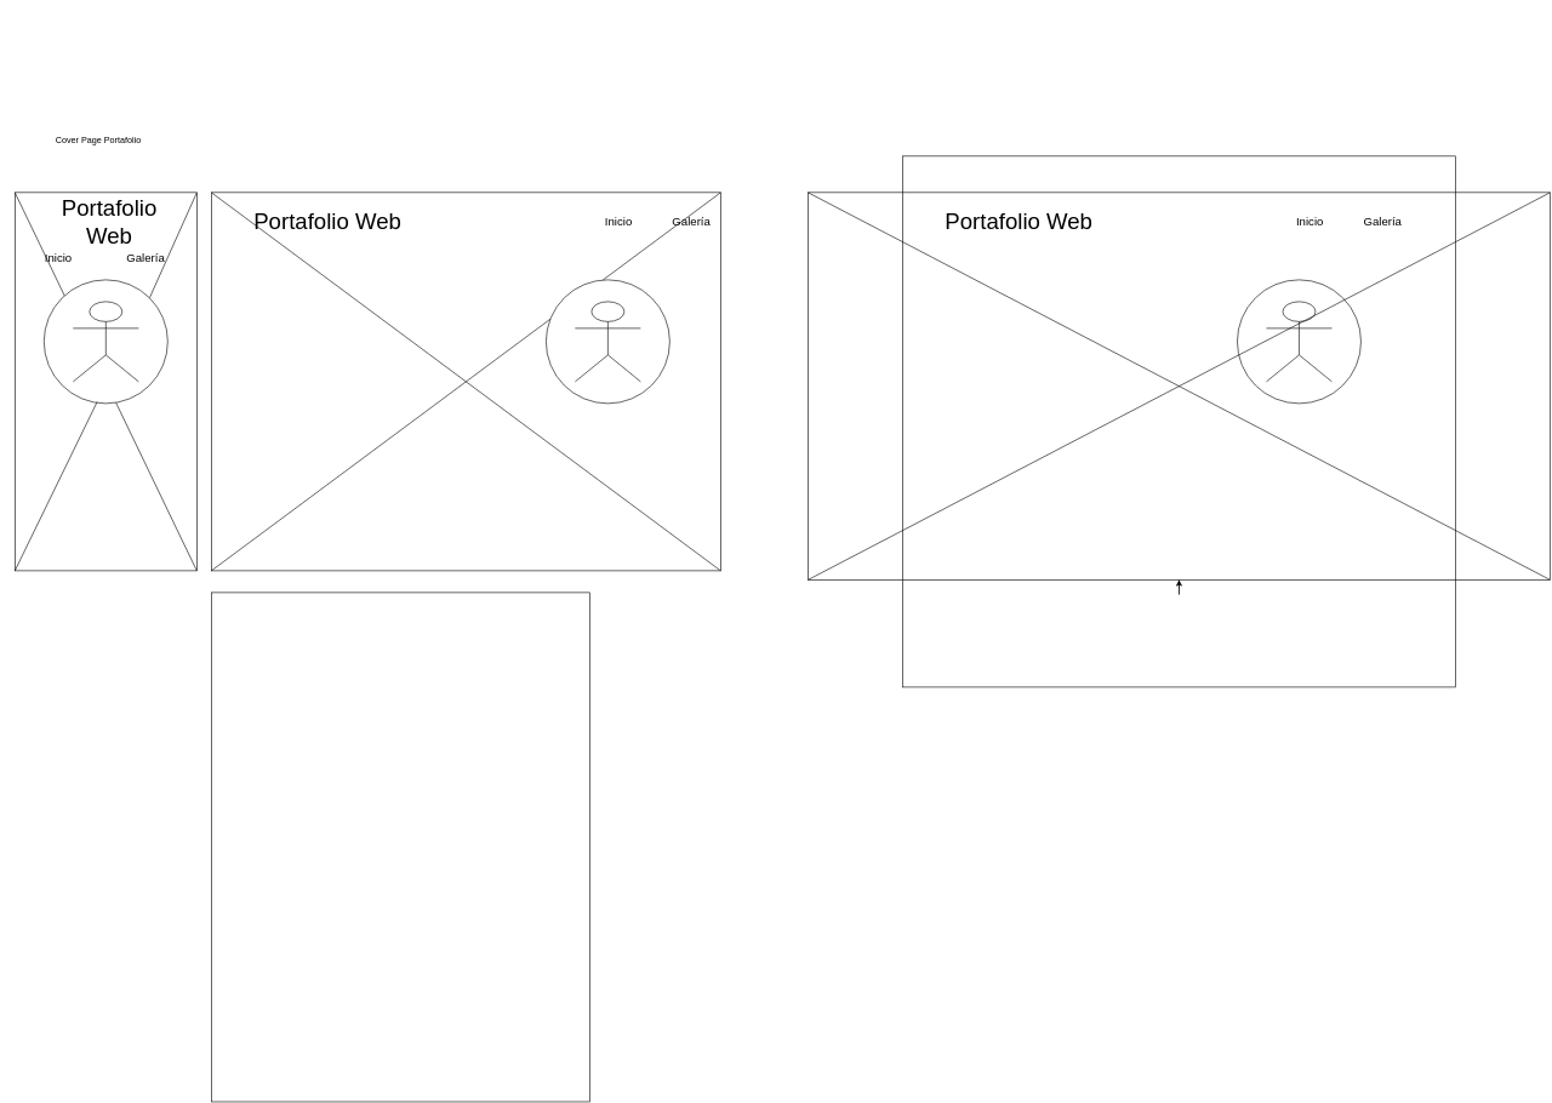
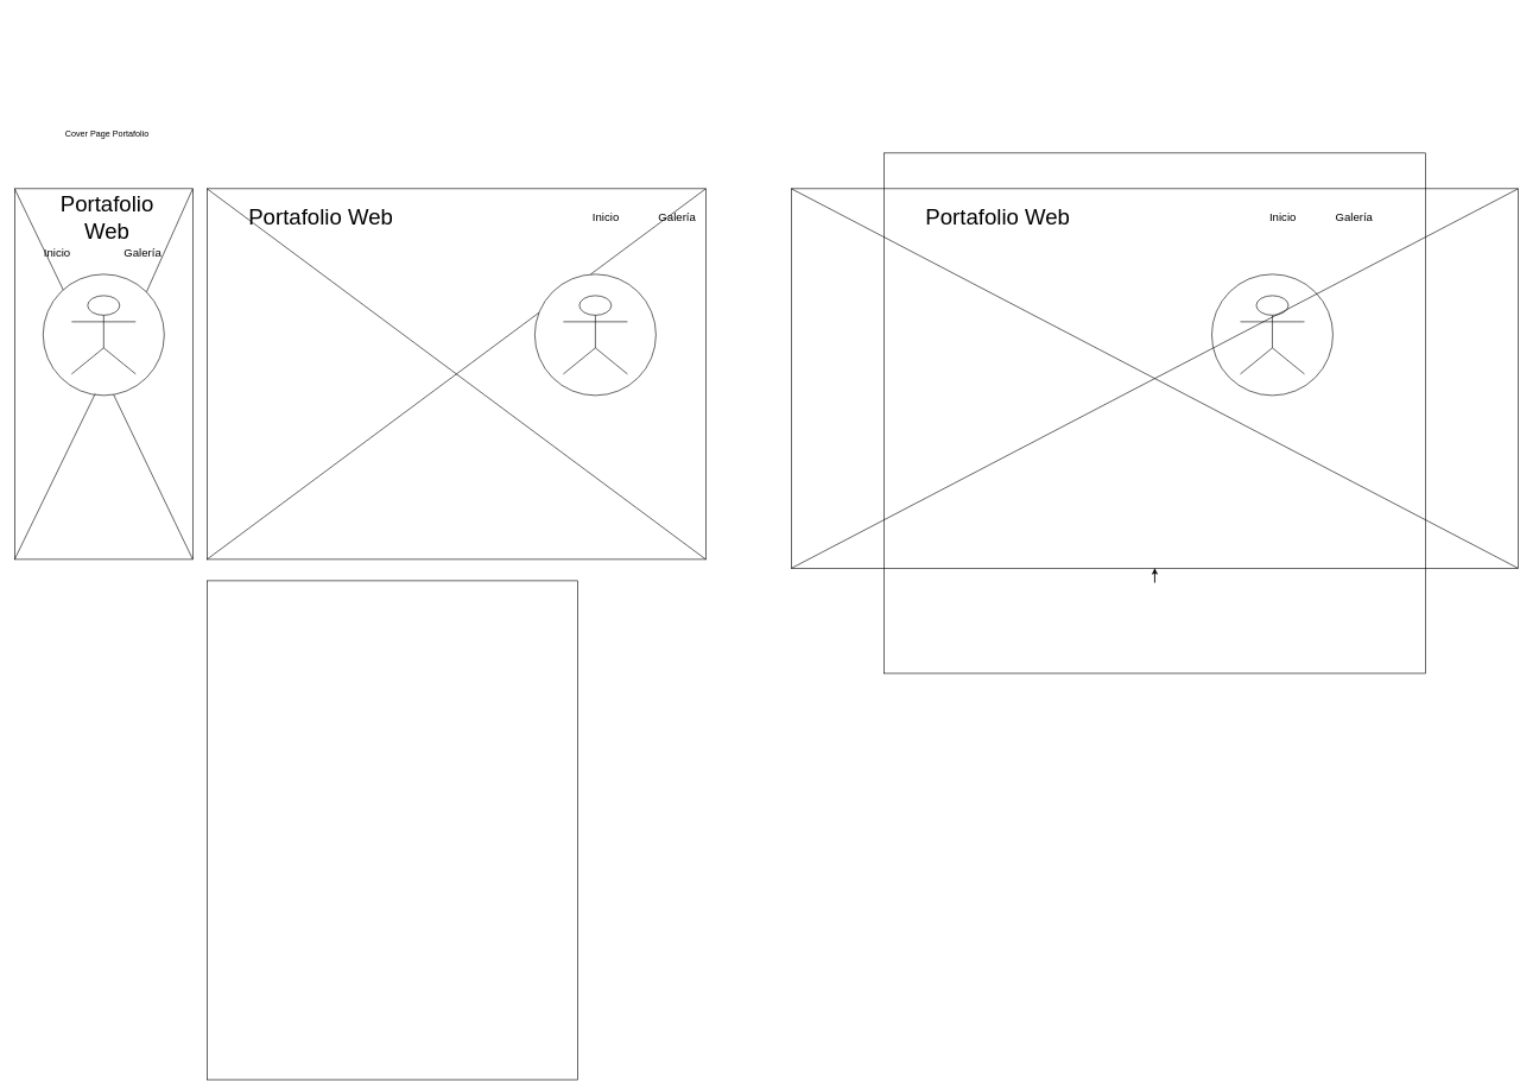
- <mxCell id="6" value="Cover Page Portafolio" style="text;html=1;strokeColor=none;fillColor=none;align=center;verticalAlign=middle;whiteSpace=wrap;rounded=0;" parent="1" vertex="1"><mxGeometry x="5" y="181.5" width="260" height="20" as="geometry" /></mxCell>
+ <mxCell id="6" value="Cover Page Portafolio" style="text;html=1;strokeColor=none;fillColor=none;align=center;verticalAlign=middle;whiteSpace=wrap;rounded=0;" parent="1" vertex="1"><mxGeometry x="20" y="176.5" width="260" height="20" as="geometry" /></mxCell>
